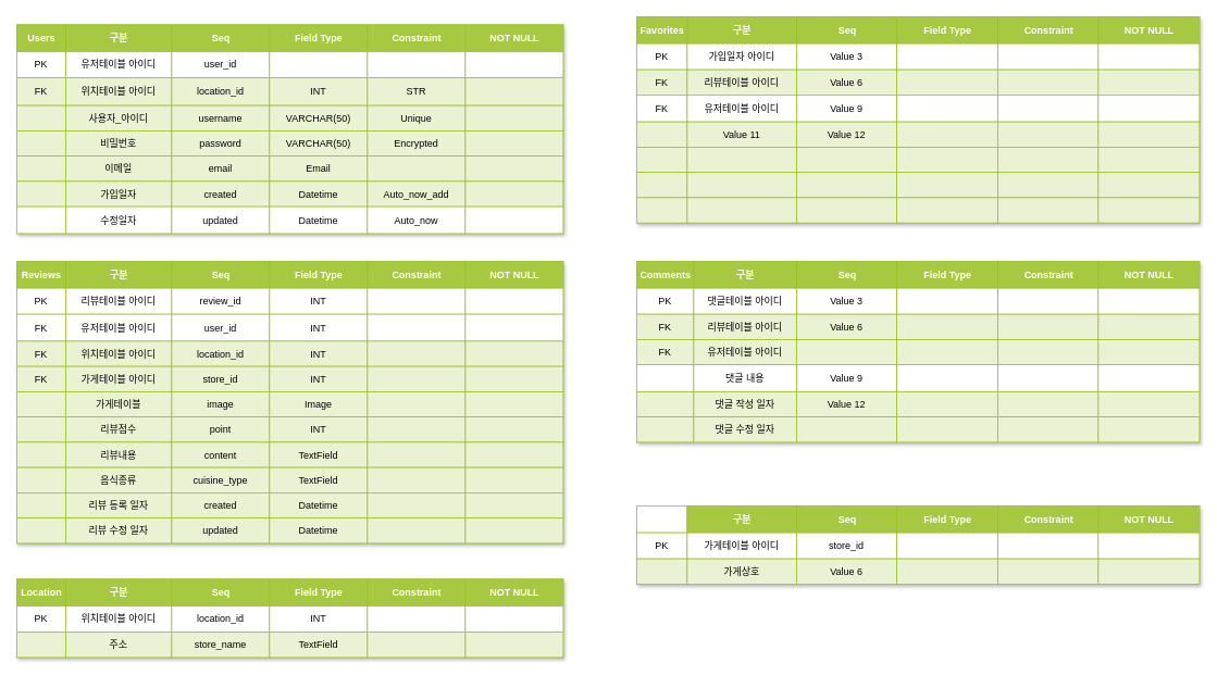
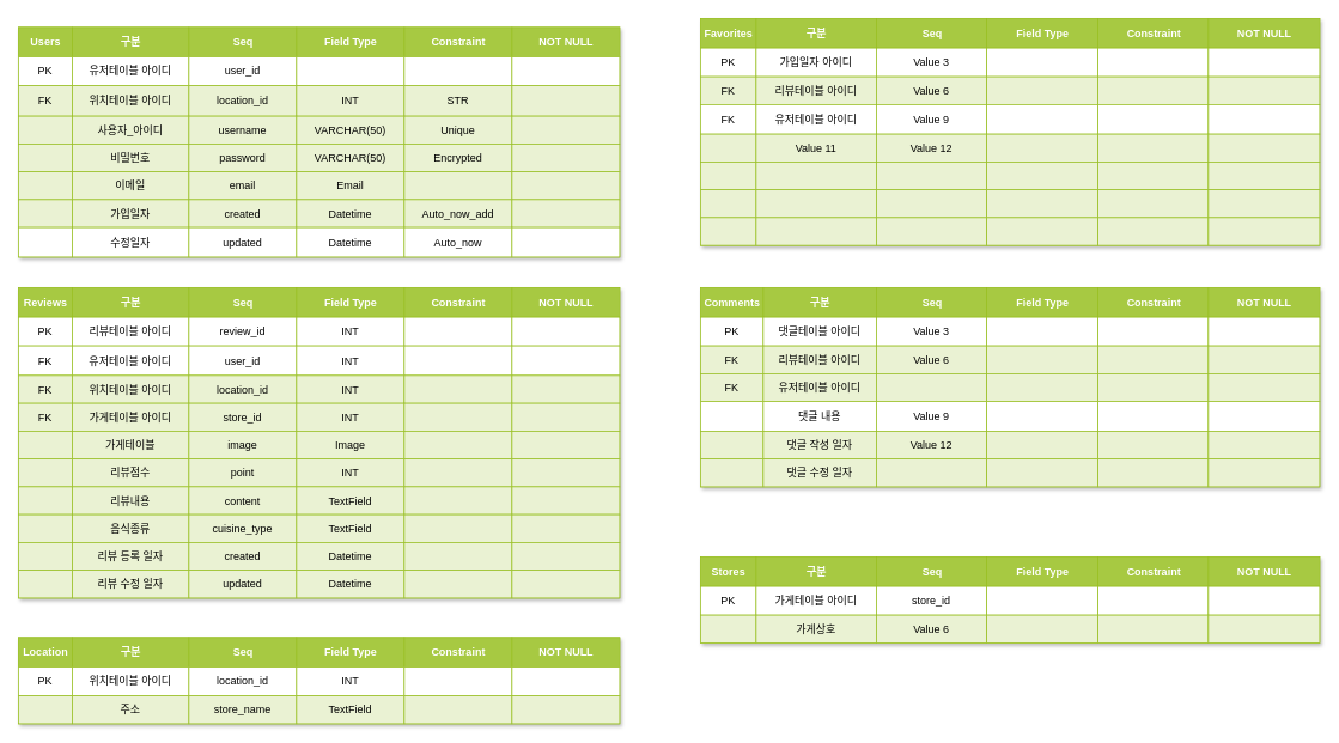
- <mxCell id="83" value="Stores" style="connectable=0;recursiveResize=0;strokeColor=inherit;fillColor=#ffffff;align=center;fontStyle=1;fontColor=#FFFFFF;html=1;" vertex="1" parent="82"><mxGeometry width="62" height="33" as="geometry"><mxRectangle width="62" height="33" as="alternateBounds" /></mxGeometry></mxCell>
+ <mxCell id="83" value="Stores" style="connectable=0;recursiveResize=0;strokeColor=inherit;fillColor=#A7C942;align=center;fontStyle=1;fontColor=#FFFFFF;html=1;" vertex="1" parent="82"><mxGeometry width="62" height="33" as="geometry"><mxRectangle width="62" height="33" as="alternateBounds" /></mxGeometry></mxCell>
